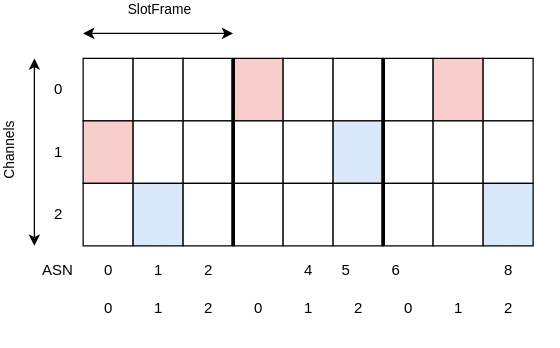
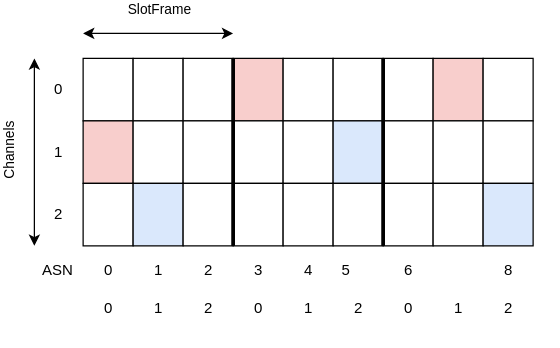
+ <mxCell id="35" value="3" style="text;html=1;align=center;verticalAlign=middle;resizable=0;points=[];autosize=1;strokeColor=none;" vertex="1" parent="1"><mxGeometry x="190" y="200" width="20" height="20" as="geometry" /></mxCell>
- <mxCell id="38" value="6" style="text;html=1;align=center;verticalAlign=middle;resizable=0;points=[];autosize=1;strokeColor=none;" vertex="1" parent="1"><mxGeometry x="300" y="200" width="20" height="20" as="geometry" /></mxCell>
+ <mxCell id="38" value="6" style="text;html=1;align=center;verticalAlign=middle;resizable=0;points=[];autosize=1;strokeColor=none;" vertex="1" parent="1"><mxGeometry x="310" y="200" width="20" height="20" as="geometry" /></mxCell>
